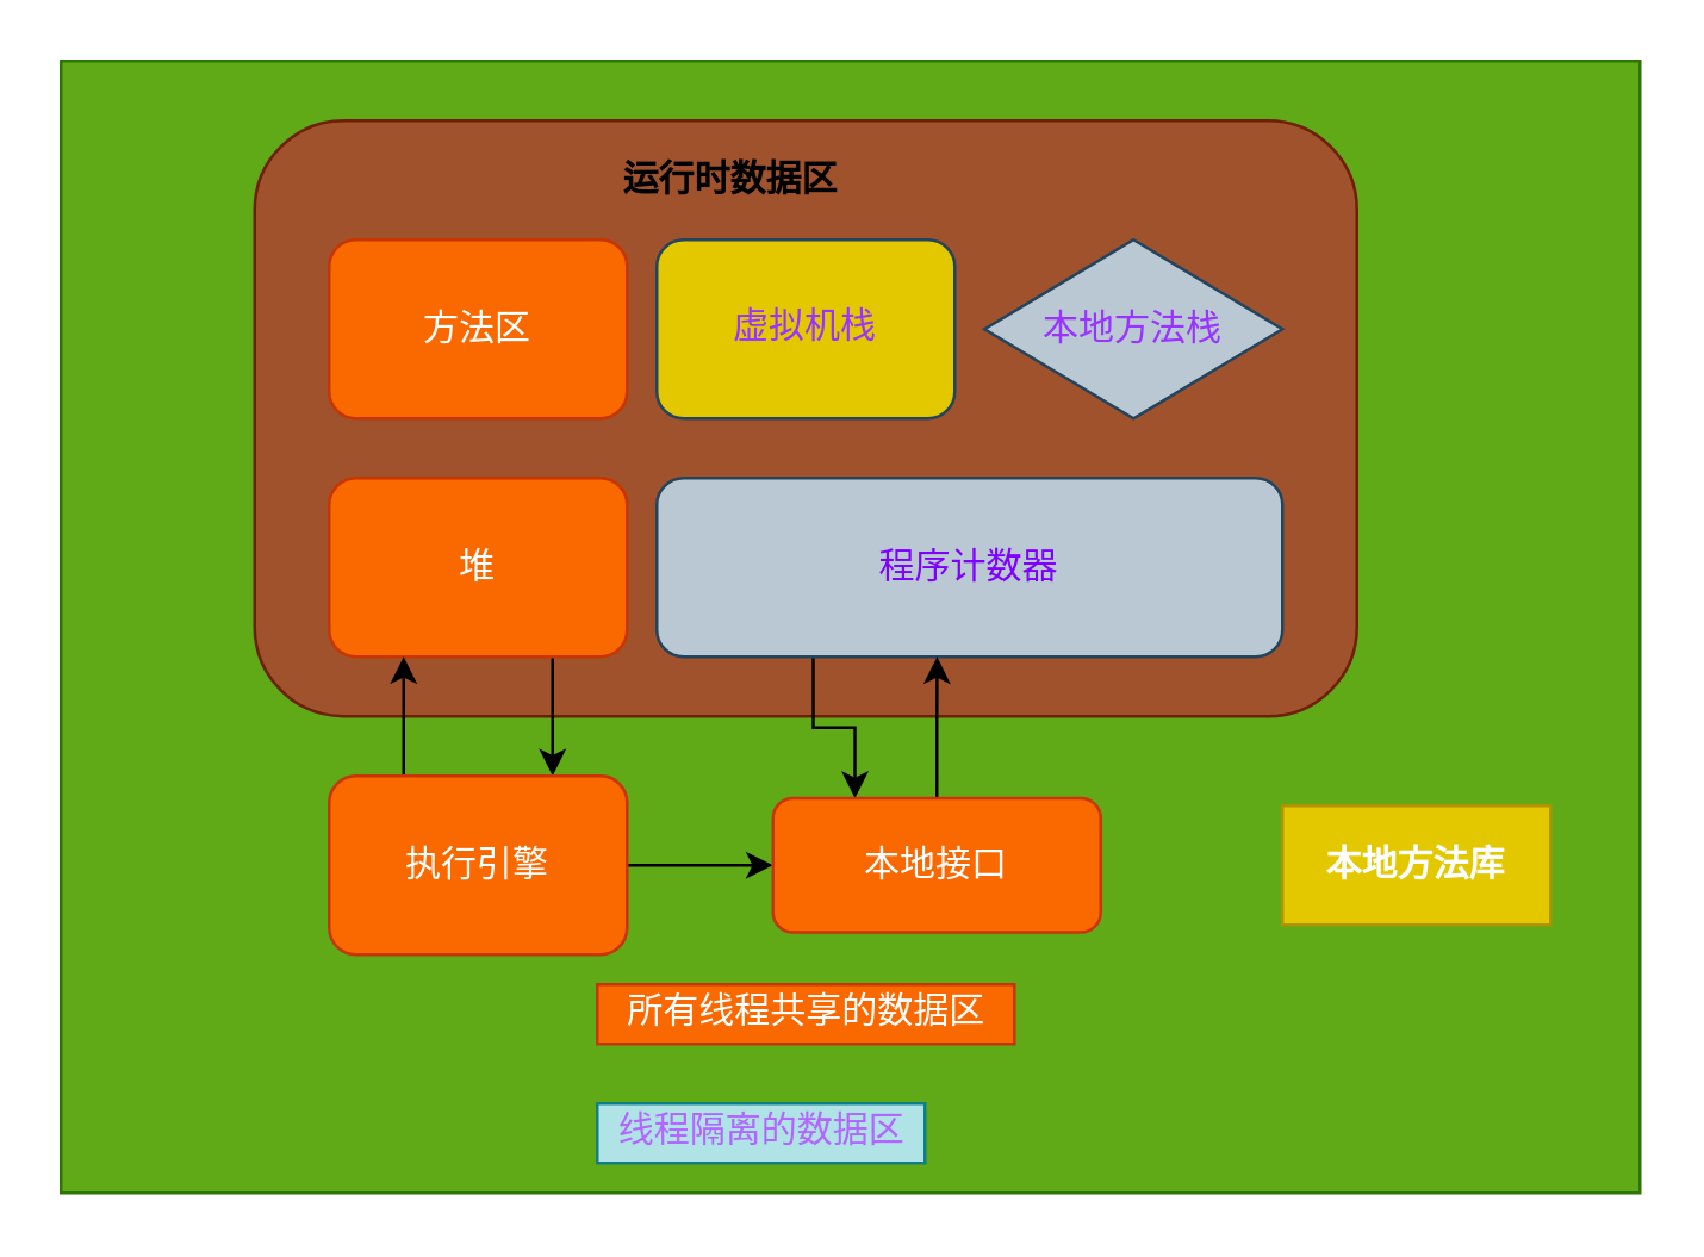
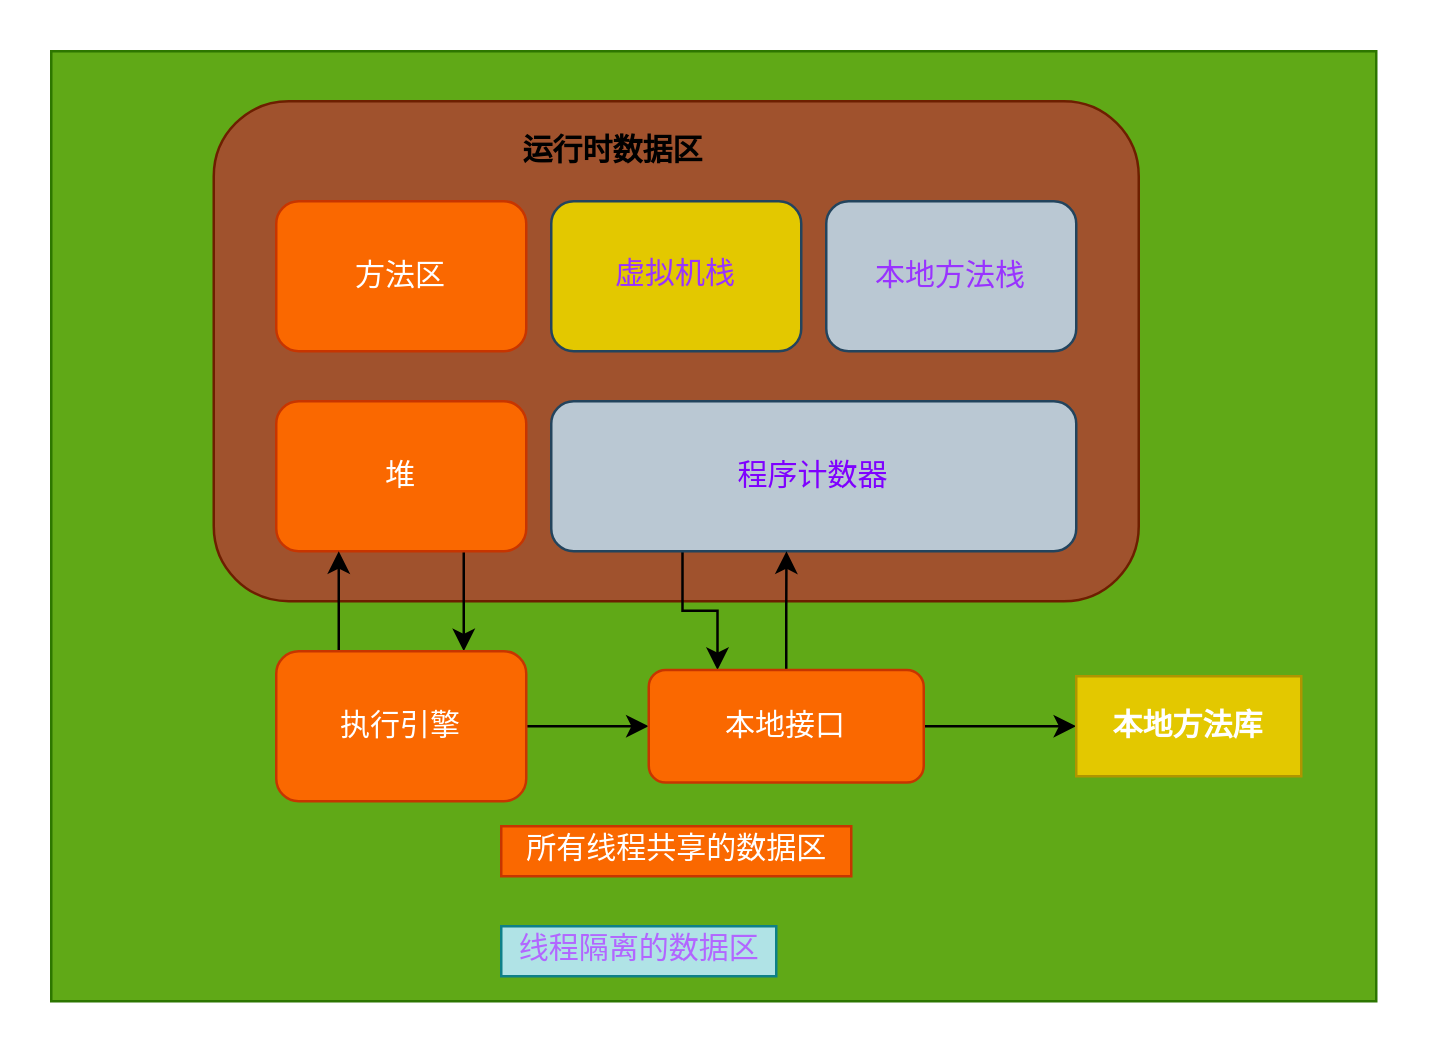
- <mxCell id="7" value="本地方法栈" style="rhombus;whiteSpace=wrap;html=1;fillColor=#bac8d3;strokeColor=#23445d;fontColor=#9933FF;" vertex="1" parent="1"><mxGeometry x="330" y="80" width="100" height="60" as="geometry" /></mxCell>
+ <mxCell id="7" value="本地方法栈" style="rounded=1;whiteSpace=wrap;html=1;fillColor=#bac8d3;strokeColor=#23445d;fontColor=#9933FF;" vertex="1" parent="1"><mxGeometry x="330" y="80" width="100" height="60" as="geometry" /></mxCell>
+ <mxCell id="15" style="edgeStyle=orthogonalEdgeStyle;rounded=0;orthogonalLoop=1;jettySize=auto;html=1;" edge="1" parent="1" source="17" target="18"><mxGeometry relative="1" as="geometry" /></mxCell>
